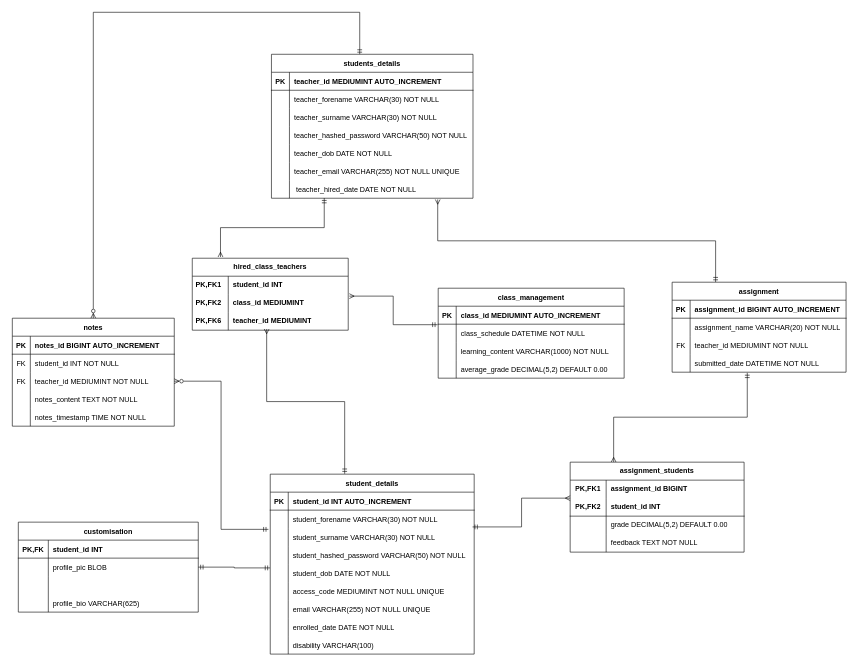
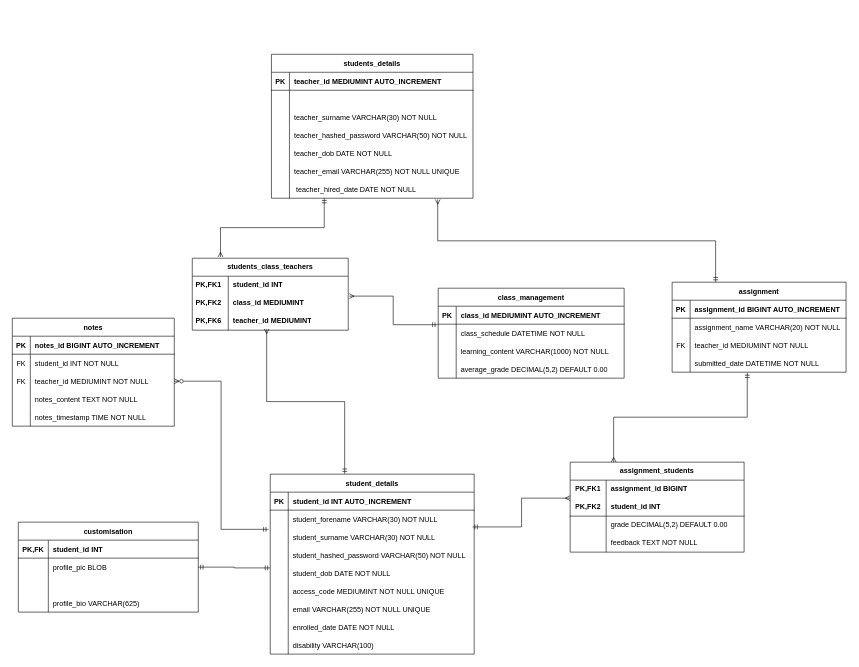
- <mxCell id="86" style="edgeStyle=elbowEdgeStyle;rounded=0;orthogonalLoop=1;jettySize=auto;html=1;startArrow=ERmandOne;startFill=0;endArrow=ERzeroToMany;endFill=0;exitX=0.438;exitY=0.002;exitDx=0;exitDy=0;exitPerimeter=0;entryX=0.5;entryY=0;entryDx=0;entryDy=0;elbow=vertical;" edge="1" parent="1" source="87" target="53"><mxGeometry relative="1" as="geometry"><mxPoint x="380" y="90" as="sourcePoint" /><mxPoint x="110" y="30" as="targetPoint" /><Array as="points"><mxPoint x="290" y="20" /></Array></mxGeometry></mxCell>
- <mxCell id="93" value="teacher_forename VARCHAR(30) NOT NULL" style="shape=partialRectangle;overflow=hidden;connectable=0;fillColor=none;top=0;left=0;bottom=0;right=0;align=left;spacingLeft=6;" vertex="1" parent="91"><mxGeometry x="30" width="306.0" height="30" as="geometry"><mxRectangle width="306.0" height="30" as="alternateBounds" /></mxGeometry></mxCell>
- <mxCell id="15" value="hired_class_teachers" style="shape=table;startSize=30;container=1;collapsible=1;childLayout=tableLayout;fixedRows=1;rowLines=0;fontStyle=1;align=center;resizeLast=1;html=1;whiteSpace=wrap;verticalAlign=middle;spacingLeft=4;spacingRight=4;fontFamily=Helvetica;fontSize=12;fontColor=default;fillColor=none;gradientColor=none;" vertex="1" parent="1"><mxGeometry x="320" y="430" width="260" height="120" as="geometry" /></mxCell>
+ <mxCell id="15" value="students_class_teachers" style="shape=table;startSize=30;container=1;collapsible=1;childLayout=tableLayout;fixedRows=1;rowLines=0;fontStyle=1;align=center;resizeLast=1;html=1;whiteSpace=wrap;verticalAlign=middle;spacingLeft=4;spacingRight=4;fontFamily=Helvetica;fontSize=12;fontColor=default;fillColor=none;gradientColor=none;" vertex="1" parent="1"><mxGeometry x="320" y="430" width="260" height="120" as="geometry" /></mxCell>
